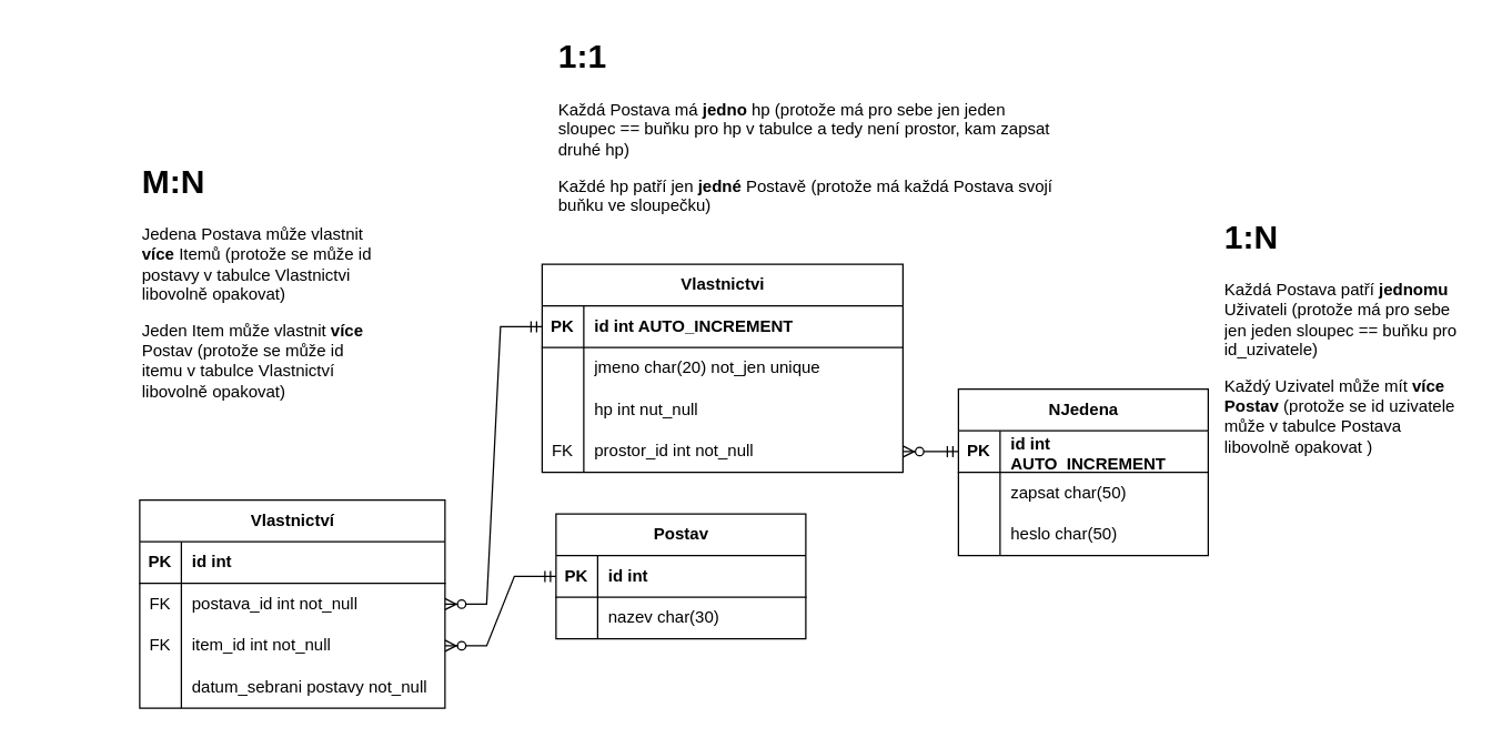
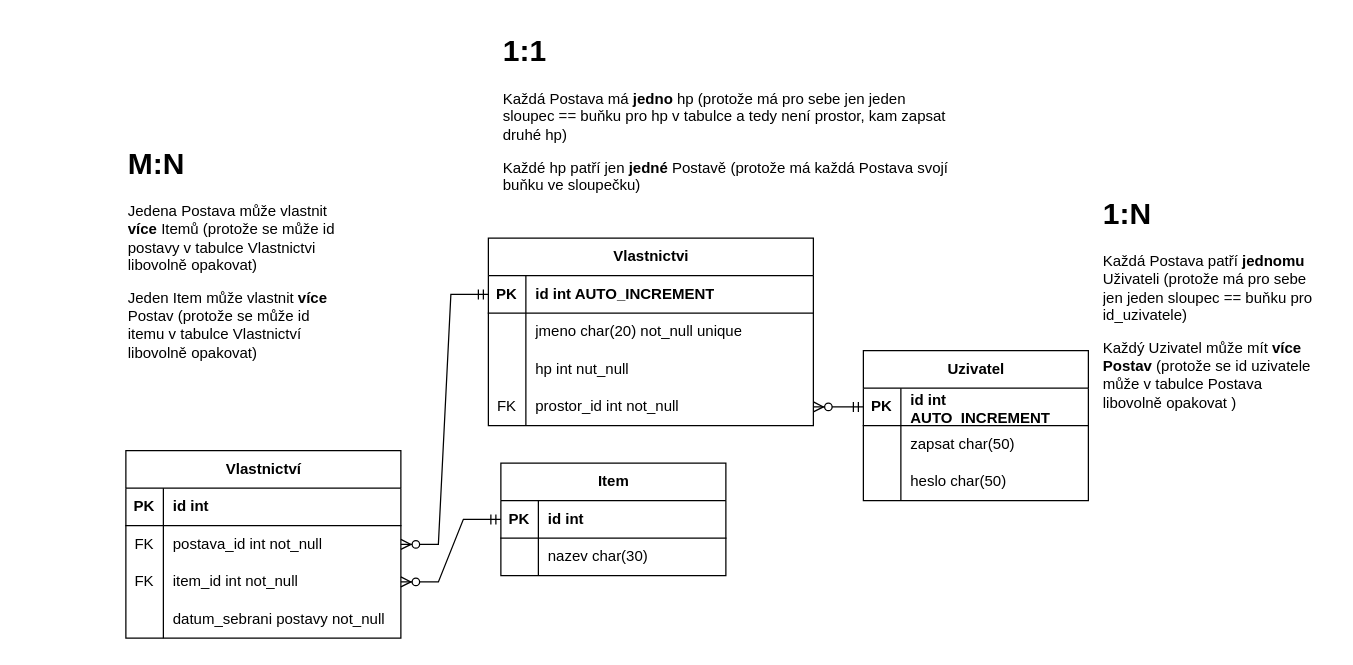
- <mxCell id="8" value="&lt;div&gt;jmeno char(20) not_jen unique&lt;/div&gt;" style="shape=partialRectangle;connectable=0;fillColor=none;top=0;left=0;bottom=0;right=0;align=left;spacingLeft=6;overflow=hidden;whiteSpace=wrap;html=1;" parent="6" vertex="1"><mxGeometry x="30" width="230" height="30" as="geometry"><mxRectangle width="230" height="30" as="alternateBounds" /></mxGeometry></mxCell>
+ <mxCell id="8" value="&lt;div&gt;jmeno char(20) not_null unique&lt;/div&gt;" style="shape=partialRectangle;connectable=0;fillColor=none;top=0;left=0;bottom=0;right=0;align=left;spacingLeft=6;overflow=hidden;whiteSpace=wrap;html=1;" parent="6" vertex="1"><mxGeometry x="30" width="230" height="30" as="geometry"><mxRectangle width="230" height="30" as="alternateBounds" /></mxGeometry></mxCell>
- <mxCell id="16" value="NJedena" style="shape=table;startSize=30;container=1;collapsible=1;childLayout=tableLayout;fixedRows=1;rowLines=0;fontStyle=1;align=center;resizeLast=1;html=1;" parent="1" vertex="1"><mxGeometry x="690" y="280" width="180" height="120" as="geometry" /></mxCell>
+ <mxCell id="16" value="Uzivatel" style="shape=table;startSize=30;container=1;collapsible=1;childLayout=tableLayout;fixedRows=1;rowLines=0;fontStyle=1;align=center;resizeLast=1;html=1;" parent="1" vertex="1"><mxGeometry x="690" y="280" width="180" height="120" as="geometry" /></mxCell>
- <mxCell id="27" value="&lt;div&gt;Postav&lt;/div&gt;" style="shape=table;startSize=30;container=1;collapsible=1;childLayout=tableLayout;fixedRows=1;rowLines=0;fontStyle=1;align=center;resizeLast=1;html=1;" parent="1" vertex="1"><mxGeometry x="400" y="370" width="180" height="90" as="geometry" /></mxCell>
+ <mxCell id="27" value="&lt;div&gt;Item&lt;/div&gt;" style="shape=table;startSize=30;container=1;collapsible=1;childLayout=tableLayout;fixedRows=1;rowLines=0;fontStyle=1;align=center;resizeLast=1;html=1;" parent="1" vertex="1"><mxGeometry x="400" y="370" width="180" height="90" as="geometry" /></mxCell>
